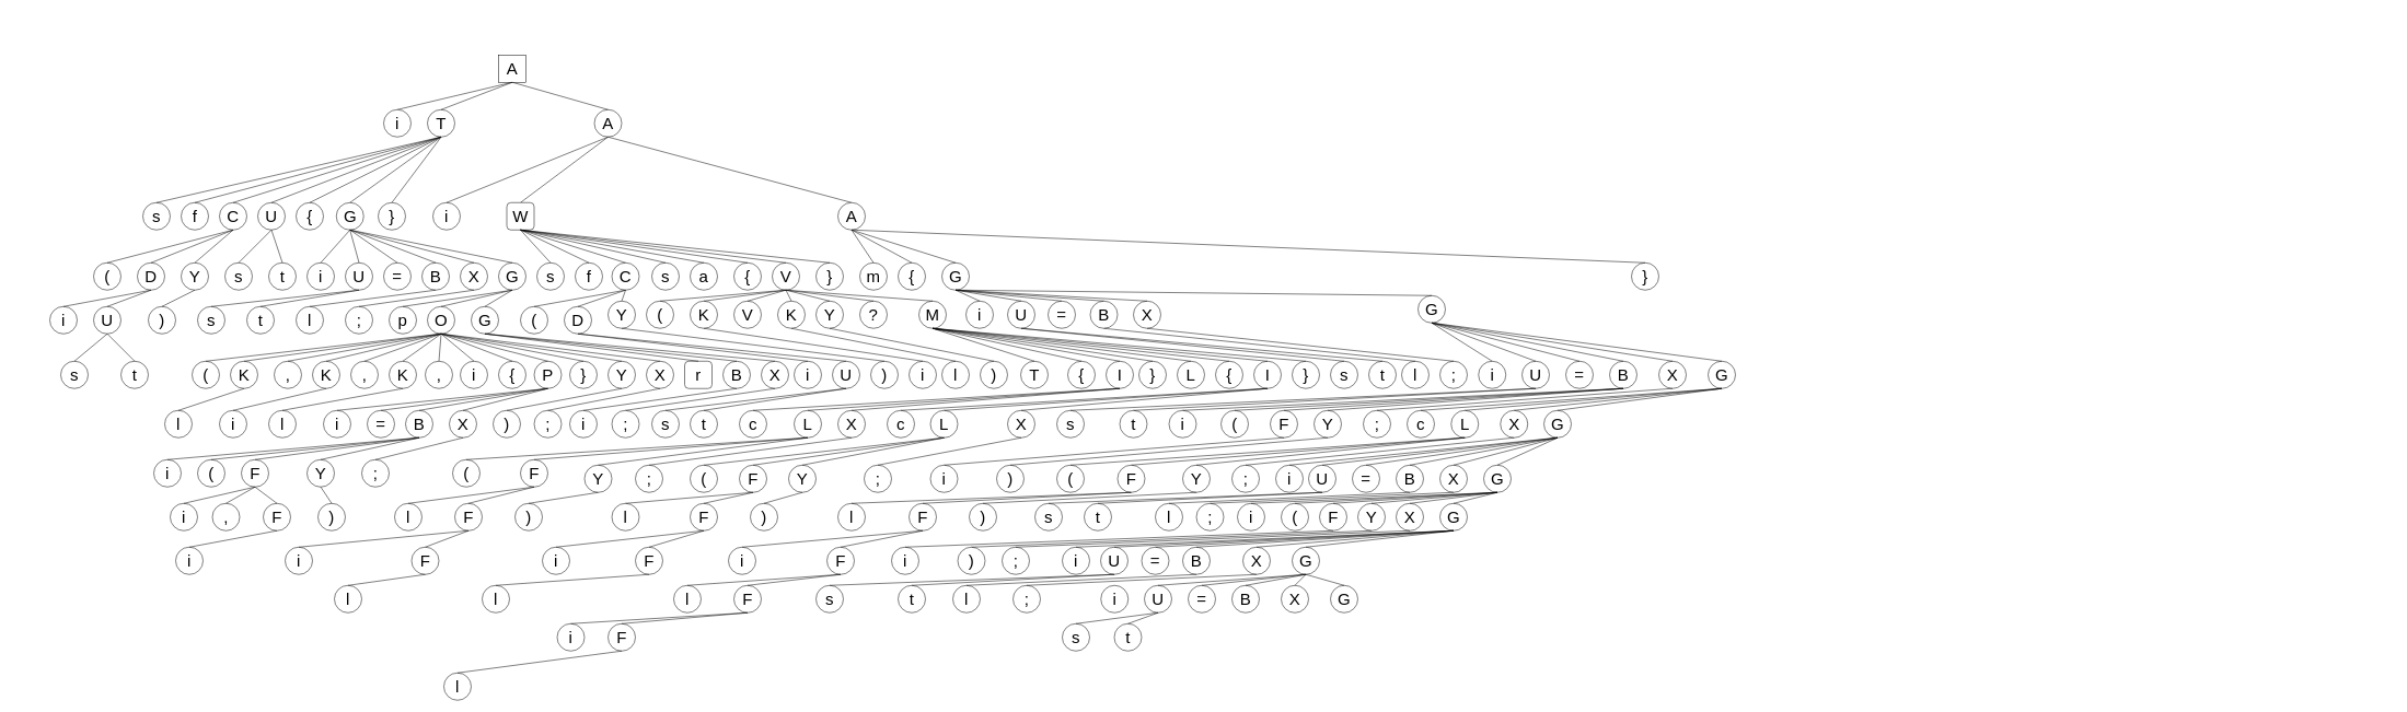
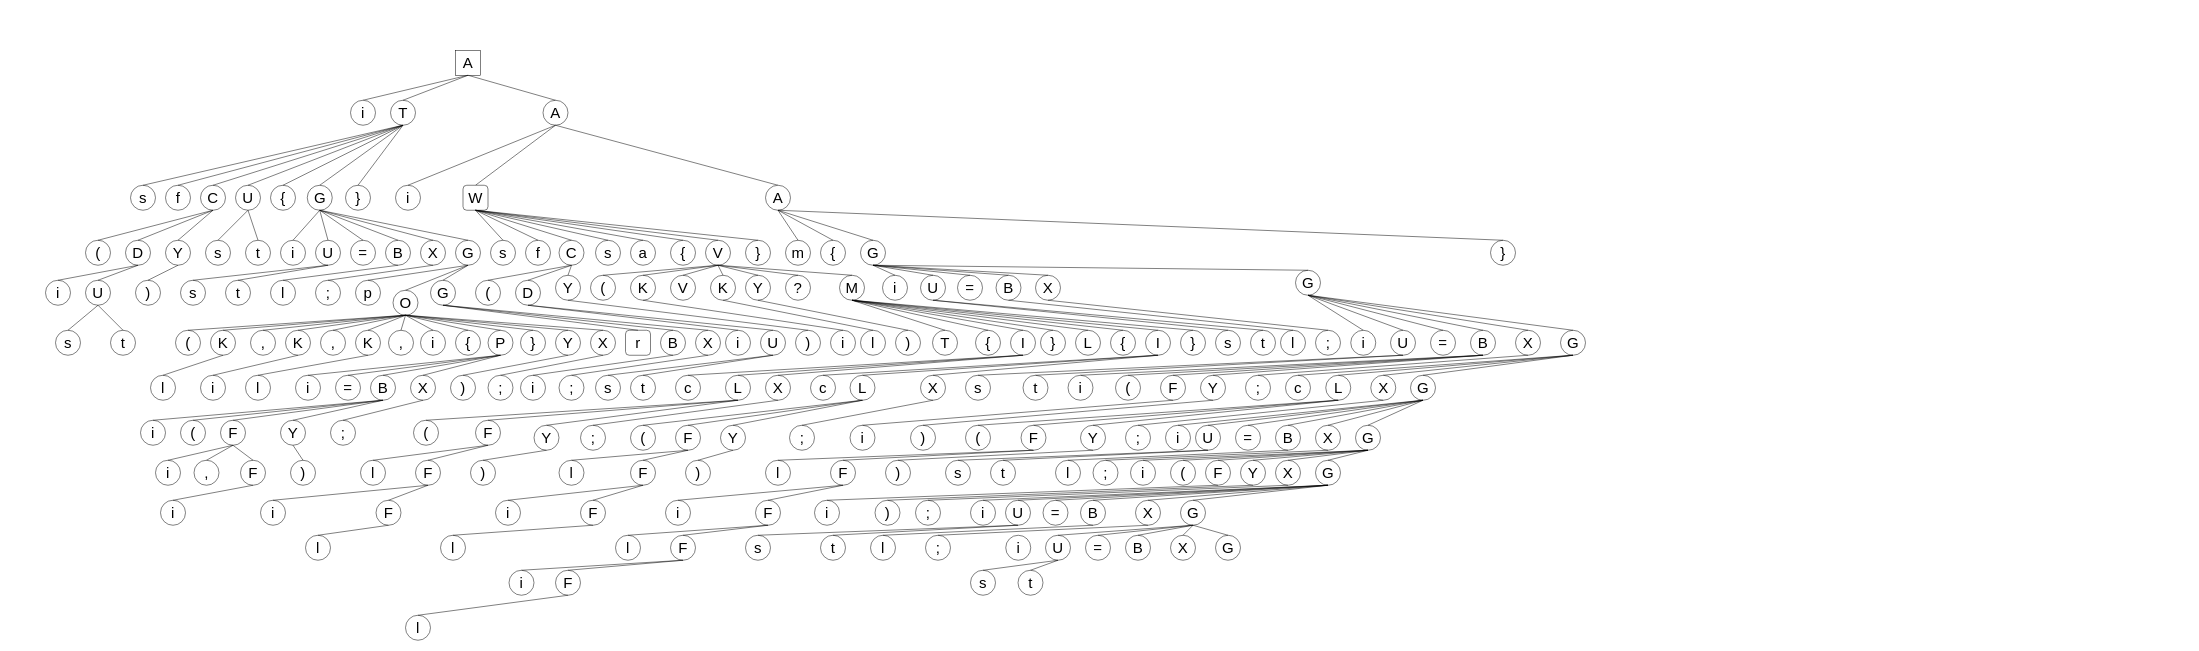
- <mxCell id="64" value="&lt;font style=&quot;font-size: 30px;&quot;&gt;O&lt;/font&gt;" style="ellipse;whiteSpace=wrap;html=1;aspect=fixed;" parent="1" vertex="1"><mxGeometry x="780" y="560" width="50" height="50" as="geometry" /></mxCell>
+ <mxCell id="64" value="&lt;font style=&quot;font-size: 30px;&quot;&gt;O&lt;/font&gt;" style="ellipse;whiteSpace=wrap;html=1;aspect=fixed;" parent="1" vertex="1"><mxGeometry x="785" y="580" width="50" height="50" as="geometry" /></mxCell>
